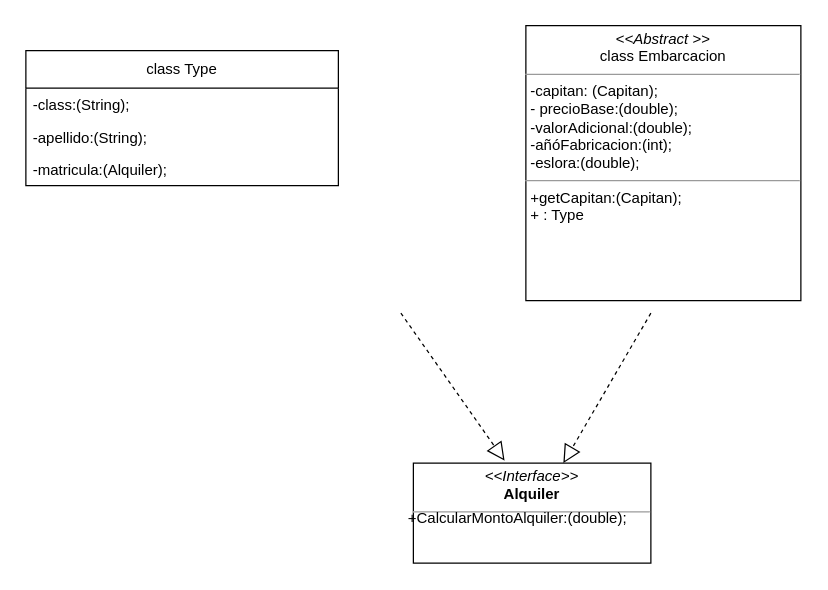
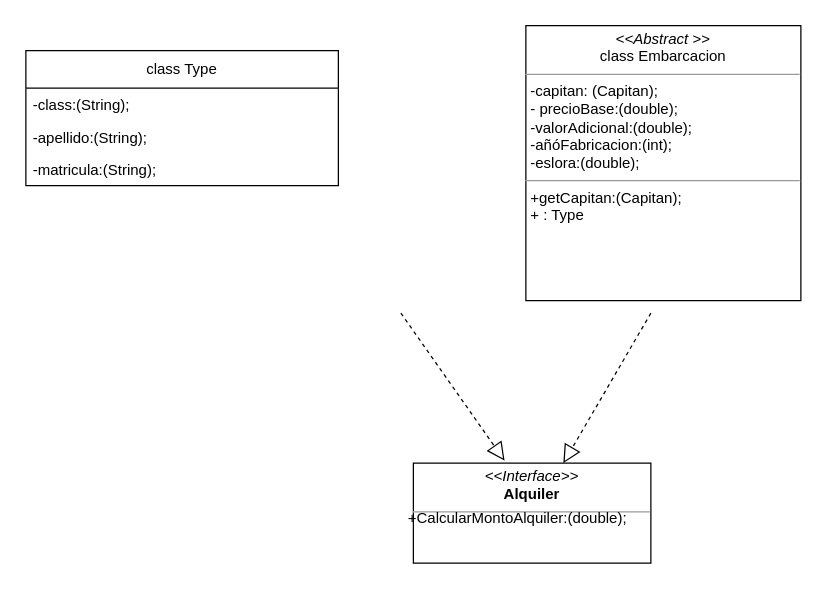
- <mxCell id="9" value="-matricula:(Alquiler);" style="text;strokeColor=none;fillColor=none;align=left;verticalAlign=top;spacingLeft=4;spacingRight=4;overflow=hidden;rotatable=0;points=[[0,0.5],[1,0.5]];portConstraint=eastwest;whiteSpace=wrap;html=1;" vertex="1" parent="6"><mxGeometry y="82" width="250" height="26" as="geometry" /></mxCell>
+ <mxCell id="9" value="-matricula:(String);" style="text;strokeColor=none;fillColor=none;align=left;verticalAlign=top;spacingLeft=4;spacingRight=4;overflow=hidden;rotatable=0;points=[[0,0.5],[1,0.5]];portConstraint=eastwest;whiteSpace=wrap;html=1;" vertex="1" parent="6"><mxGeometry y="82" width="250" height="26" as="geometry" /></mxCell>
